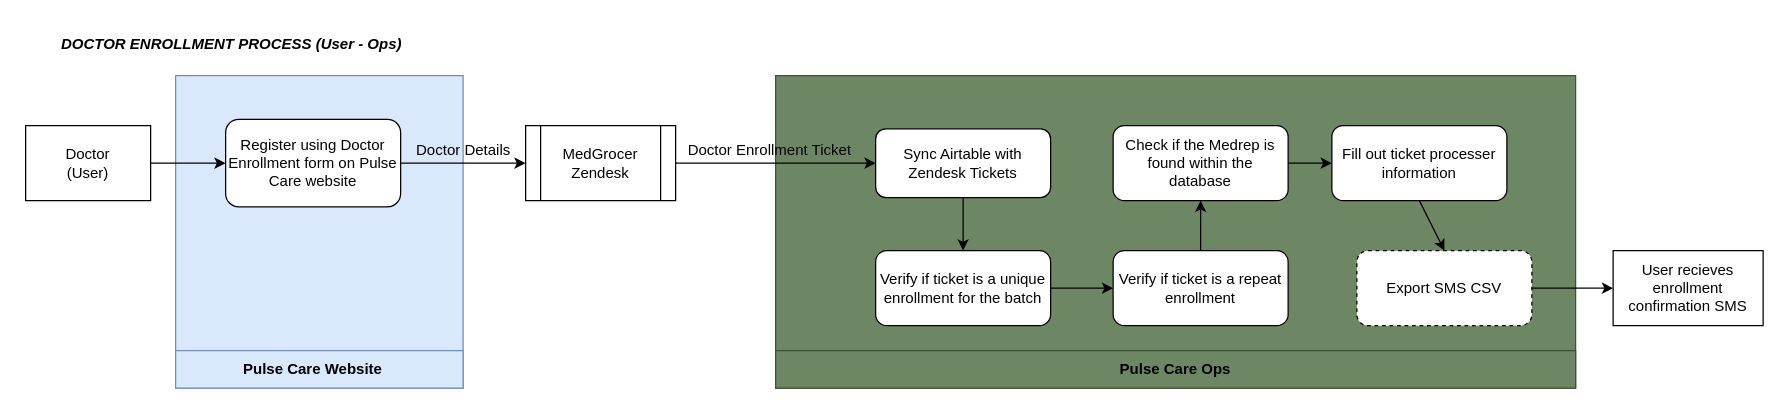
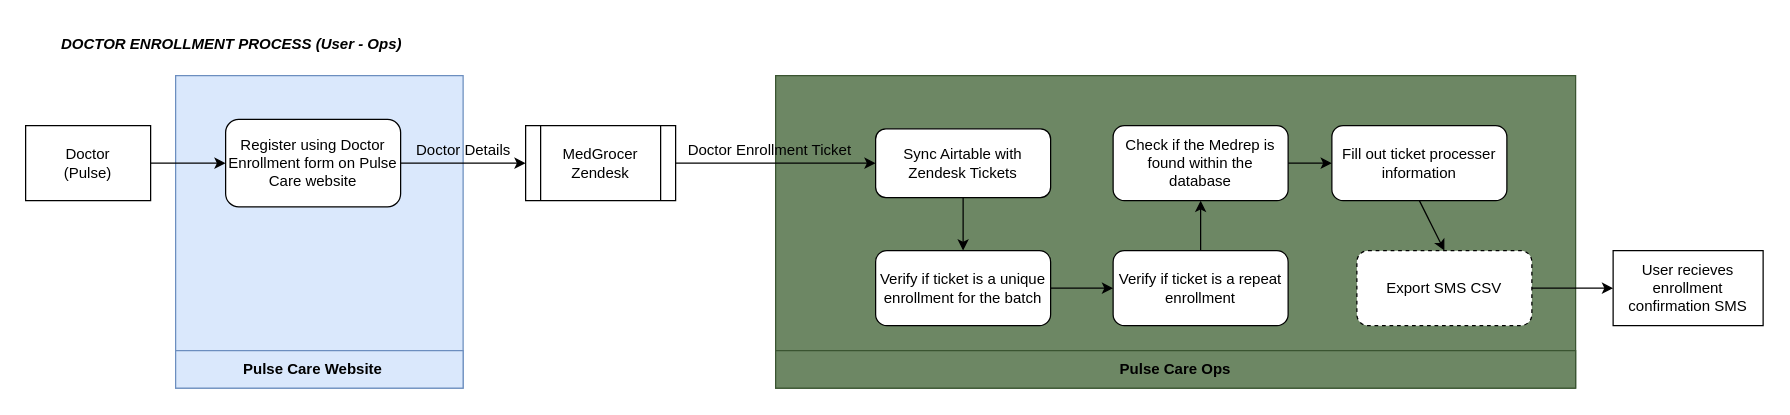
- <mxCell id="5" value="Doctor&lt;br&gt;(User)" style="rounded=0;whiteSpace=wrap;html=1;" parent="2" vertex="1"><mxGeometry y="40" width="100" height="60" as="geometry" /></mxCell>
+ <mxCell id="5" value="Doctor&lt;br&gt;(Pulse)" style="rounded=0;whiteSpace=wrap;html=1;" parent="2" vertex="1"><mxGeometry y="40" width="100" height="60" as="geometry" /></mxCell>
